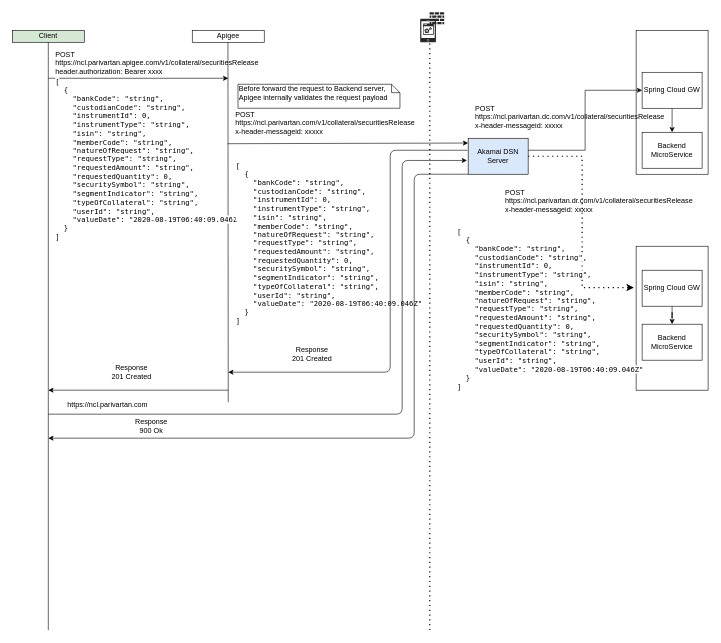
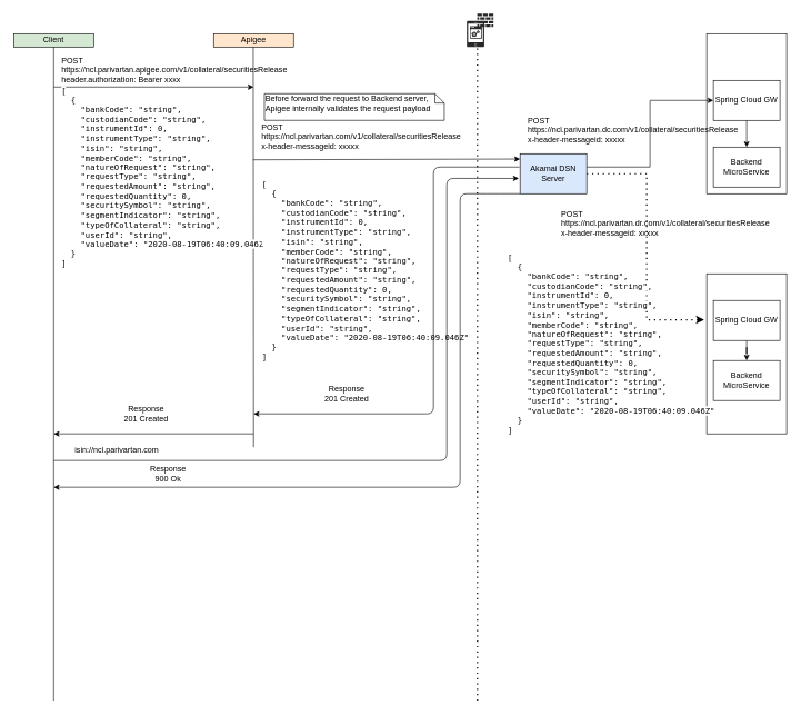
- <mxCell id="4" value="Apigee" style="rounded=0;whiteSpace=wrap;html=1;" parent="1" vertex="1"><mxGeometry x="320" y="50" width="120" height="20" as="geometry" /></mxCell>
+ <mxCell id="4" value="Apigee" style="rounded=0;whiteSpace=wrap;html=1;fillColor=#ffe6cc;" parent="1" vertex="1"><mxGeometry x="320" y="50" width="120" height="20" as="geometry" /></mxCell>
- <mxCell id="34" value="https://ncl.parivartan.com" style="text;html=1;strokeColor=none;fillColor=none;align=left;verticalAlign=middle;whiteSpace=wrap;rounded=0;" vertex="1" parent="1"><mxGeometry x="110" y="660" width="260" height="30" as="geometry" /></mxCell>
+ <mxCell id="34" value="isin://ncl.parivartan.com" style="text;html=1;strokeColor=none;fillColor=none;align=left;verticalAlign=middle;whiteSpace=wrap;rounded=0;" vertex="1" parent="1"><mxGeometry x="110" y="660" width="260" height="30" as="geometry" /></mxCell>
